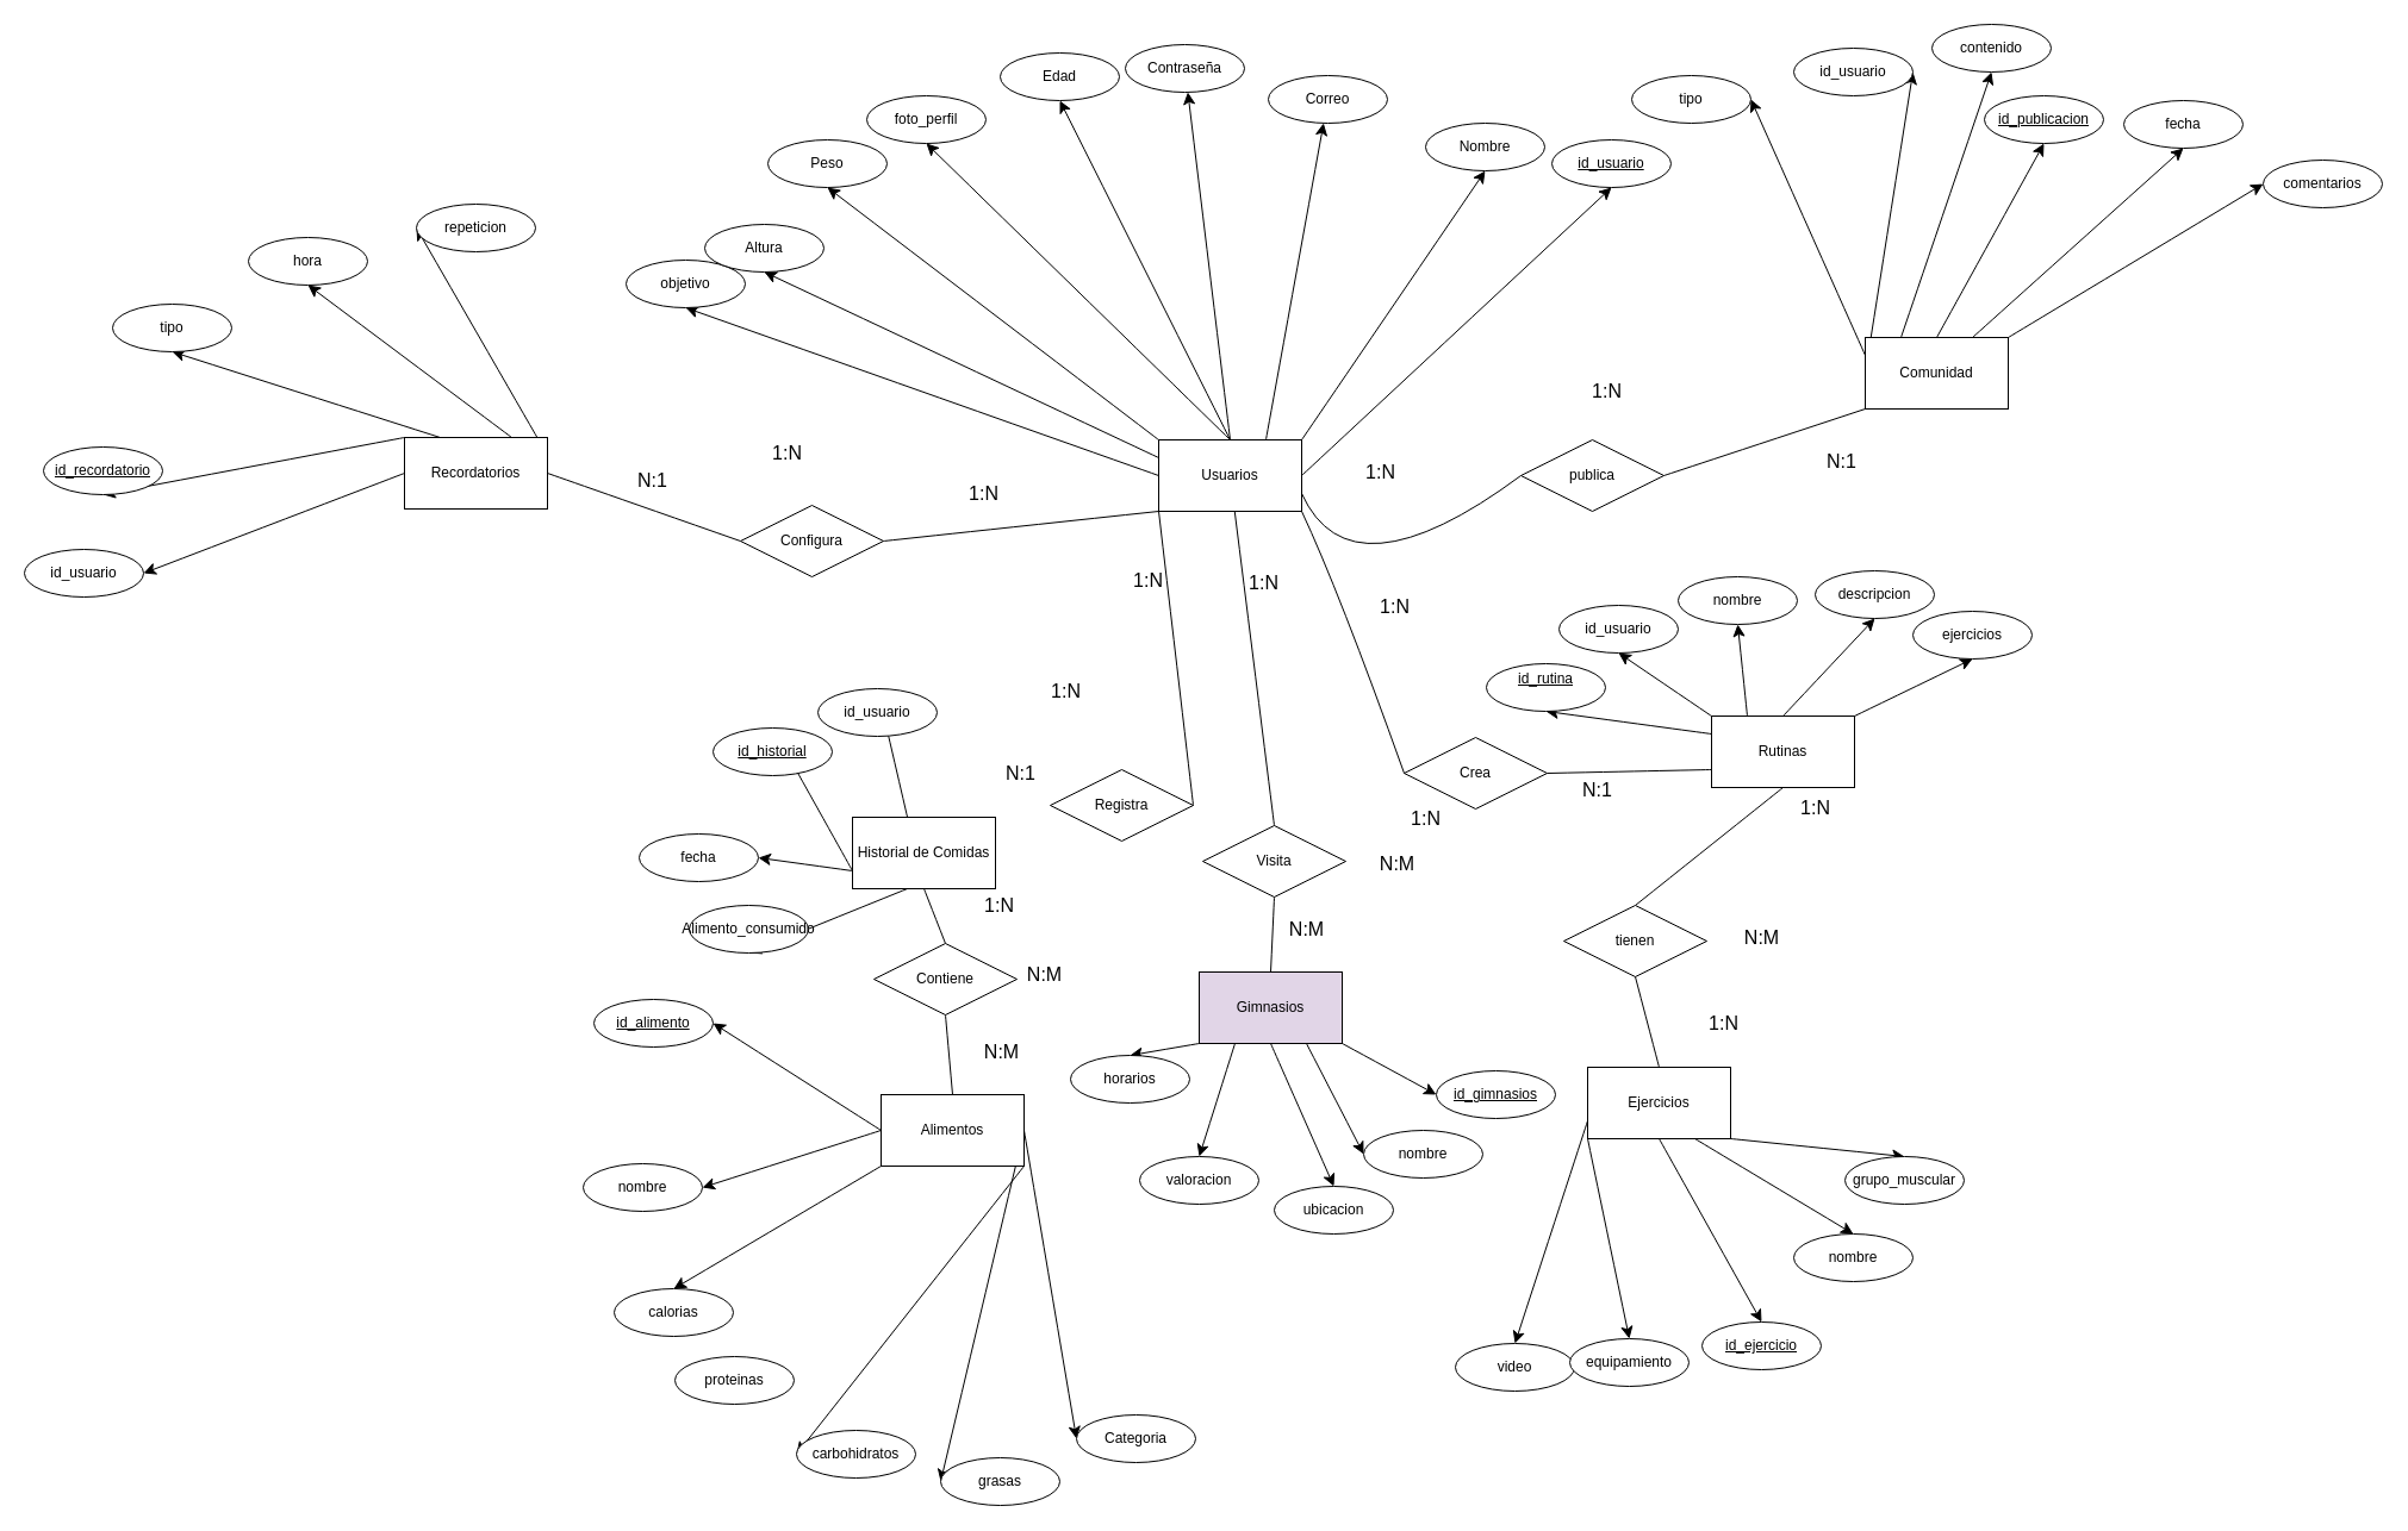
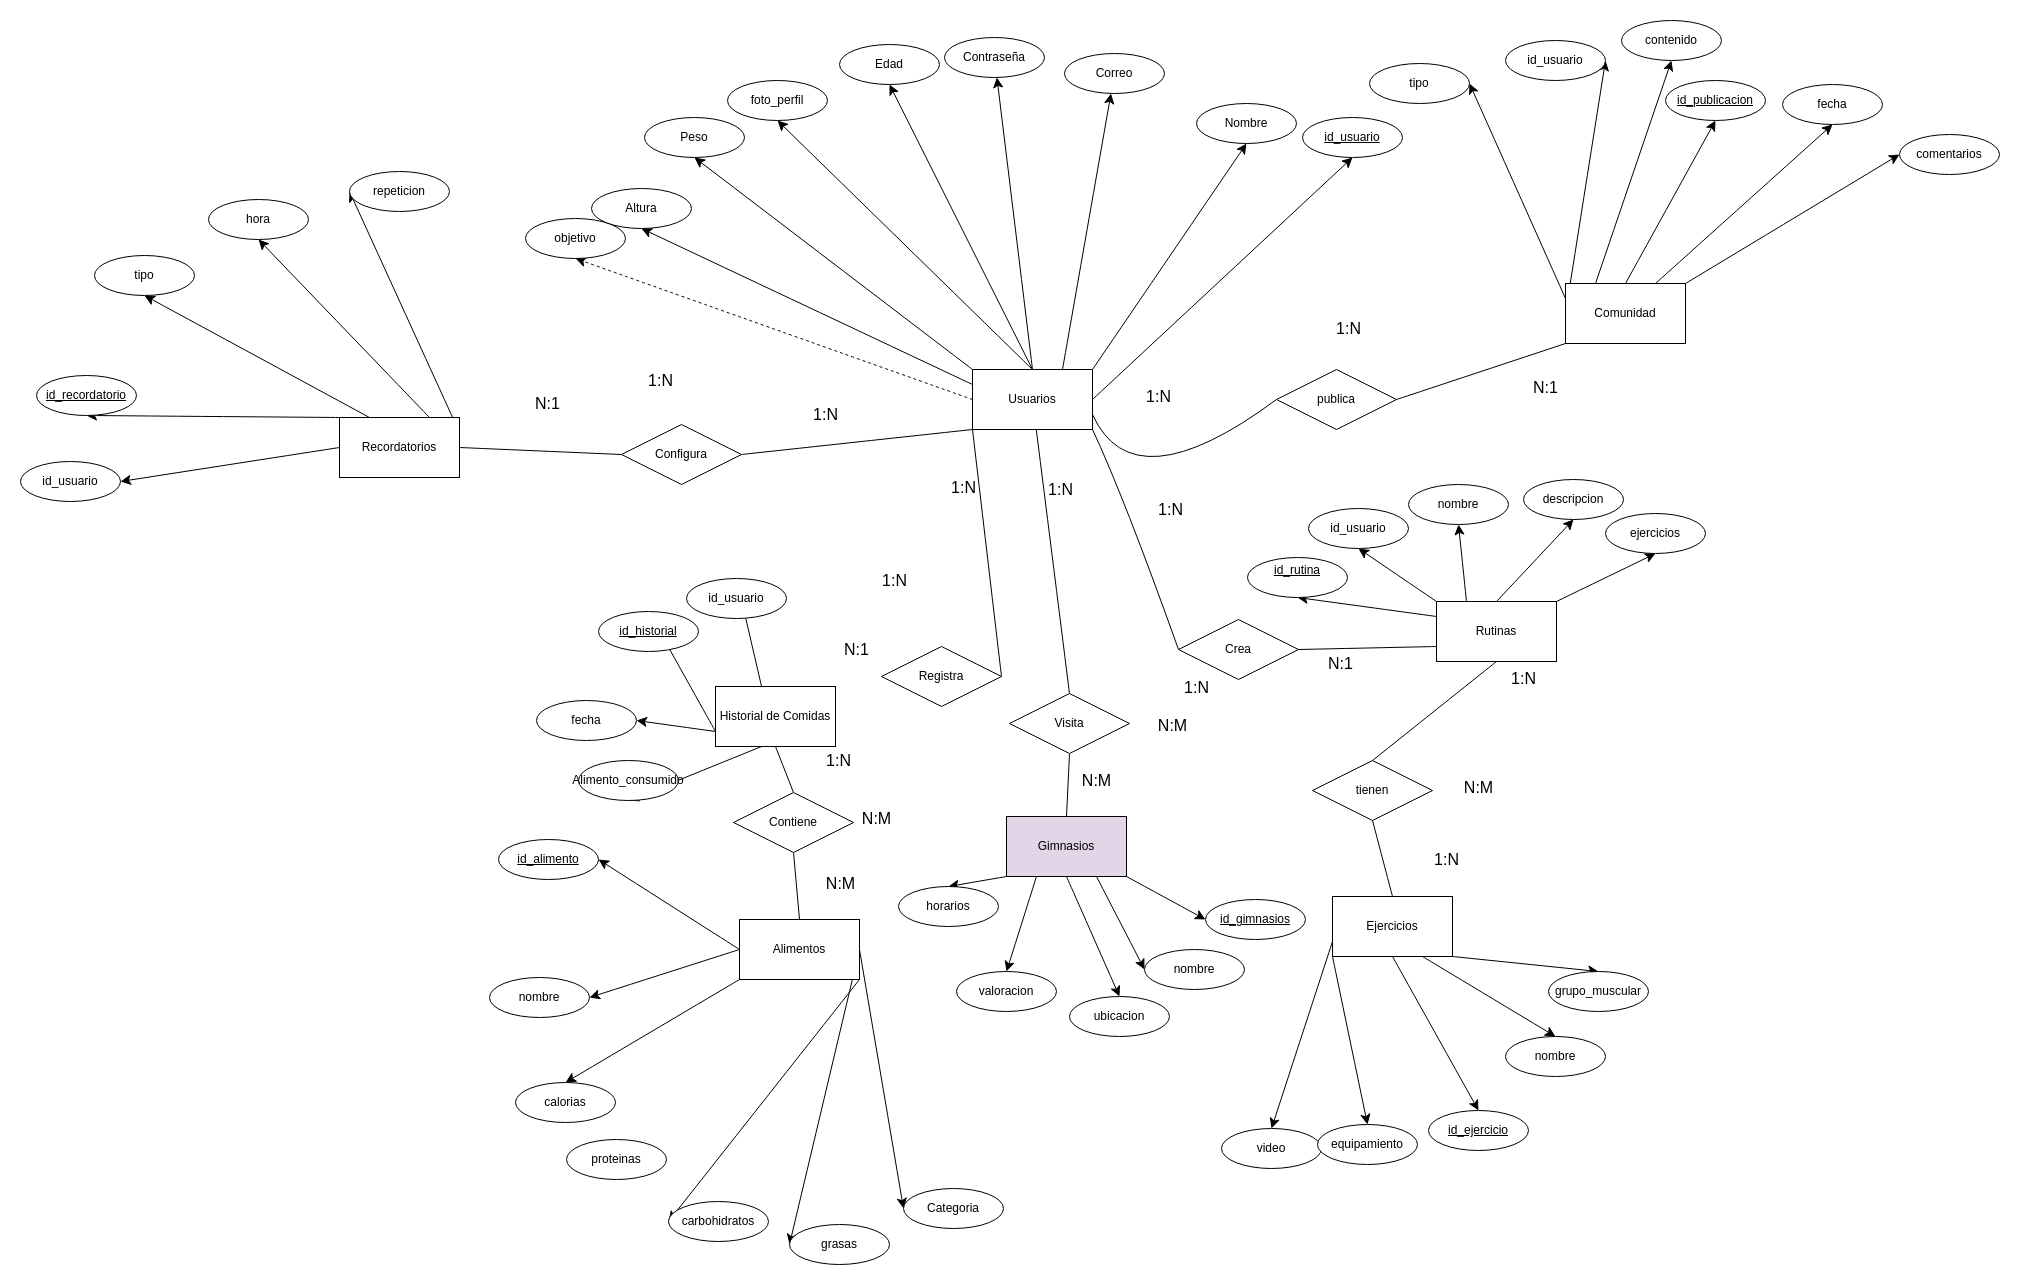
- <mxCell id="60" value="Correo" style="ellipse;whiteSpace=wrap;html=1;align=center;" vertex="1" parent="1"><mxGeometry x="1064" y="63" width="100" height="40" as="geometry" /></mxCell>
+ <mxCell id="60" value="Correo" style="ellipse;whiteSpace=wrap;html=1;align=center;" vertex="1" parent="1"><mxGeometry x="1064" y="53" width="100" height="40" as="geometry" /></mxCell>
- <mxCell id="8" style="edgeStyle=none;curved=1;rounded=0;orthogonalLoop=1;jettySize=auto;html=1;exitX=0;exitY=0.5;exitDx=0;exitDy=0;entryX=0.5;entryY=1;entryDx=0;entryDy=0;fontSize=12;startSize=8;endSize=8;" edge="1" parent="1" source="11" target="54"><mxGeometry relative="1" as="geometry" /></mxCell>
+ <mxCell id="8" style="edgeStyle=none;curved=1;rounded=0;orthogonalLoop=1;jettySize=auto;html=1;exitX=0;exitY=0.5;exitDx=0;exitDy=0;entryX=0.5;entryY=1;entryDx=0;entryDy=0;fontSize=12;startSize=8;endSize=8;dashed=1;" edge="1" parent="1" source="11" target="54"><mxGeometry relative="1" as="geometry" /></mxCell>
- <mxCell id="53" value="Recordatorios" style="rounded=0;whiteSpace=wrap;html=1;" vertex="1" parent="1"><mxGeometry x="339" y="367" width="120" height="60" as="geometry" /></mxCell>
+ <mxCell id="53" value="Recordatorios" style="rounded=0;whiteSpace=wrap;html=1;" vertex="1" parent="1"><mxGeometry x="339" y="417" width="120" height="60" as="geometry" /></mxCell>
